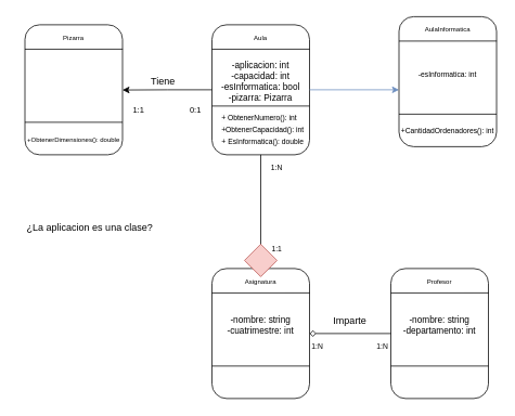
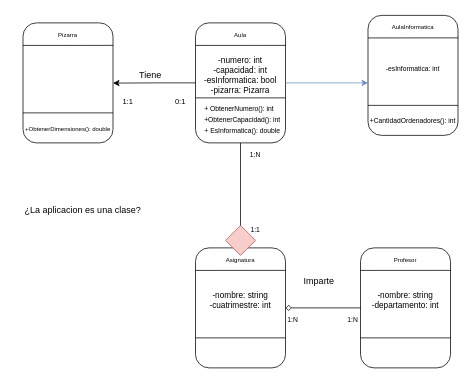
- <mxCell id="28" value="&lt;div style=&quot;font-size: 11px;&quot;&gt;-aplicacion: int&lt;/div&gt;&lt;div style=&quot;font-size: 11px;&quot;&gt;-capacidad: int&lt;/div&gt;&lt;div style=&quot;font-size: 11px;&quot;&gt;-esInformatica: bool&lt;/div&gt;&lt;div style=&quot;font-size: 11px;&quot;&gt;-pizarra: Pizarra&lt;/div&gt;" style="text;html=1;align=center;verticalAlign=middle;whiteSpace=wrap;rounded=0;" parent="21" vertex="1"><mxGeometry y="50" width="120" height="40" as="geometry" /></mxCell>
+ <mxCell id="28" value="&lt;div style=&quot;font-size: 11px;&quot;&gt;-numero: int&lt;/div&gt;&lt;div style=&quot;font-size: 11px;&quot;&gt;-capacidad: int&lt;/div&gt;&lt;div style=&quot;font-size: 11px;&quot;&gt;-esInformatica: bool&lt;/div&gt;&lt;div style=&quot;font-size: 11px;&quot;&gt;-pizarra: Pizarra&lt;/div&gt;" style="text;html=1;align=center;verticalAlign=middle;whiteSpace=wrap;rounded=0;" parent="21" vertex="1"><mxGeometry y="50" width="120" height="40" as="geometry" /></mxCell>
- <mxCell id="10" value="Imparte" style="text;html=1;align=center;verticalAlign=middle;whiteSpace=wrap;rounded=0;" parent="2" vertex="1"><mxGeometry x="140" y="50" width="60" height="30" as="geometry" /></mxCell>
+ <mxCell id="10" value="Imparte" style="text;html=1;align=center;verticalAlign=middle;whiteSpace=wrap;rounded=0;" parent="2" vertex="1"><mxGeometry x="135" y="30" width="60" height="30" as="geometry" /></mxCell>
